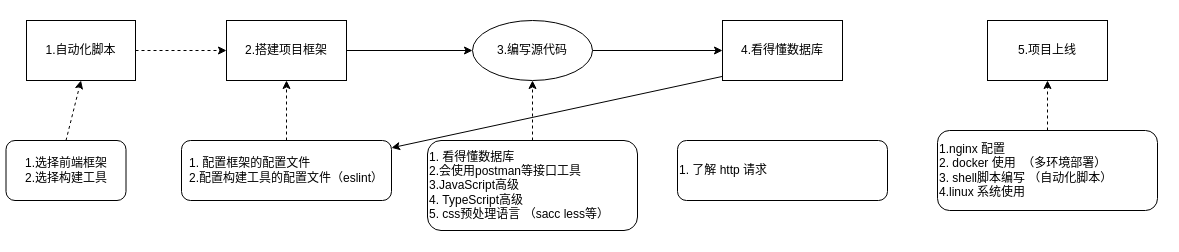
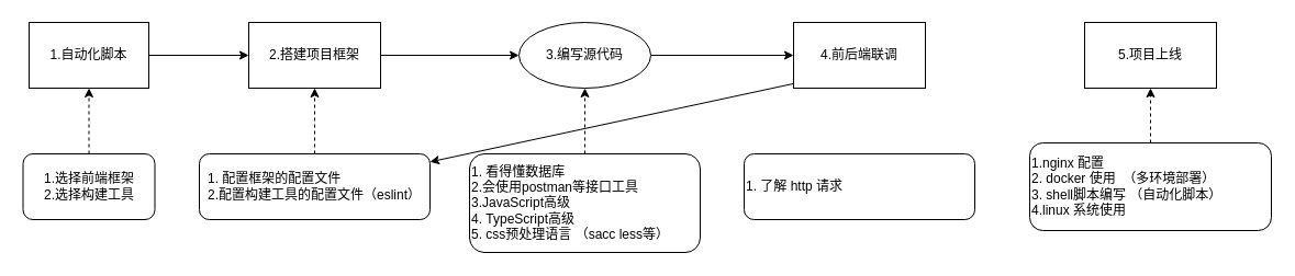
- <mxCell id="2" style="rounded=0;orthogonalLoop=1;jettySize=auto;html=1;exitX=1;exitY=0.5;exitDx=0;exitDy=0;elbow=vertical;entryX=0;entryY=0.5;entryDx=0;entryDy=0;dashed=1;" edge="1" parent="1" source="3" target="5"><mxGeometry relative="1" as="geometry"><mxPoint x="136" y="50" as="targetPoint" /></mxGeometry></mxCell>
+ <mxCell id="2" style="rounded=0;orthogonalLoop=1;jettySize=auto;html=1;exitX=1;exitY=0.5;exitDx=0;exitDy=0;elbow=vertical;entryX=0;entryY=0.5;entryDx=0;entryDy=0;" edge="1" parent="1" source="3" target="5"><mxGeometry relative="1" as="geometry"><mxPoint x="136" y="50" as="targetPoint" /></mxGeometry></mxCell>
- <mxCell id="14" value="4.看得懂数据库" style="rounded=0;whiteSpace=wrap;html=1;" parent="1" vertex="1"><mxGeometry x="722" y="20" width="120" height="60" as="geometry" /></mxCell>
+ <mxCell id="14" value="4.前后端联调" style="rounded=0;whiteSpace=wrap;html=1;" parent="1" vertex="1"><mxGeometry x="722" y="20" width="120" height="60" as="geometry" /></mxCell>
- <mxCell id="10" value="&lt;div style=&quot;text-align: left;&quot;&gt;&lt;span style=&quot;background-color: initial;&quot;&gt;&lt;font style=&quot;vertical-align: inherit;&quot;&gt;&lt;font style=&quot;vertical-align: inherit;&quot;&gt;1.选择前端框架&lt;/font&gt;&lt;/font&gt;&lt;/span&gt;&lt;/div&gt;&lt;font style=&quot;vertical-align: inherit;&quot;&gt;&lt;div style=&quot;text-align: left;&quot;&gt;&lt;span style=&quot;background-color: initial;&quot;&gt;&lt;font style=&quot;vertical-align: inherit;&quot;&gt;&lt;font style=&quot;vertical-align: inherit;&quot;&gt;2.选择构建工具&lt;/font&gt;&lt;/font&gt;&lt;/span&gt;&lt;/div&gt;&lt;/font&gt;" style="rounded=1;whiteSpace=wrap;html=1;" parent="1" vertex="1"><mxGeometry x="5.5" y="140" width="120" height="60" as="geometry" /></mxCell>
+ <mxCell id="10" value="&lt;div style=&quot;text-align: left;&quot;&gt;&lt;span style=&quot;background-color: initial;&quot;&gt;&lt;font style=&quot;vertical-align: inherit;&quot;&gt;&lt;font style=&quot;vertical-align: inherit;&quot;&gt;1.选择前端框架&lt;/font&gt;&lt;/font&gt;&lt;/span&gt;&lt;/div&gt;&lt;font style=&quot;vertical-align: inherit;&quot;&gt;&lt;div style=&quot;text-align: left;&quot;&gt;&lt;span style=&quot;background-color: initial;&quot;&gt;&lt;font style=&quot;vertical-align: inherit;&quot;&gt;&lt;font style=&quot;vertical-align: inherit;&quot;&gt;2.选择构建工具&lt;/font&gt;&lt;/font&gt;&lt;/span&gt;&lt;/div&gt;&lt;/font&gt;" style="rounded=1;whiteSpace=wrap;html=1;" parent="1" vertex="1"><mxGeometry x="20.5" y="140" width="120" height="60" as="geometry" /></mxCell>
